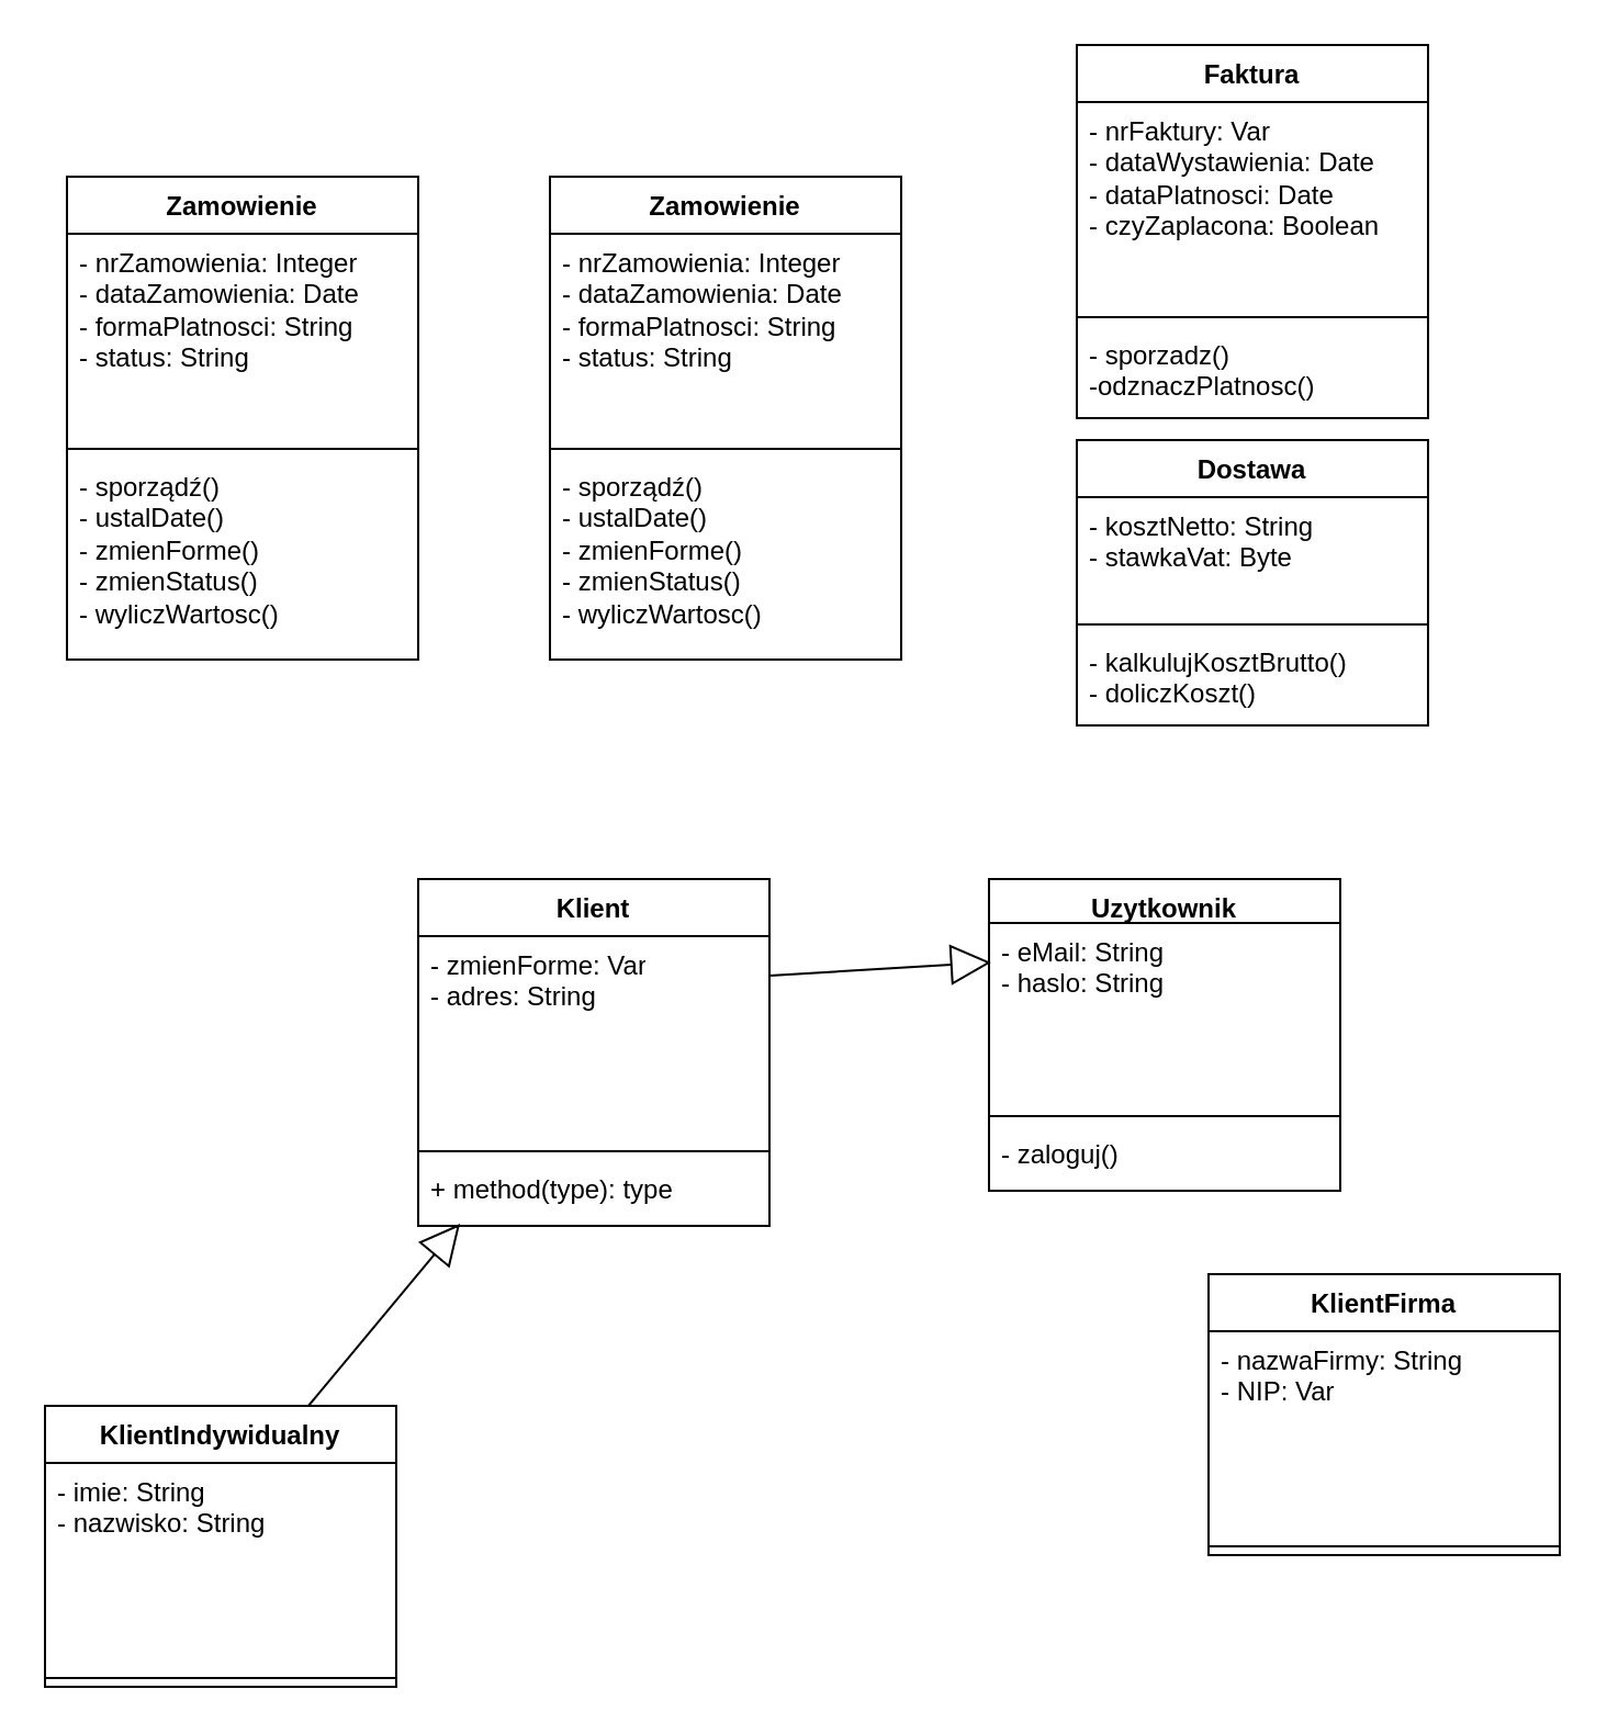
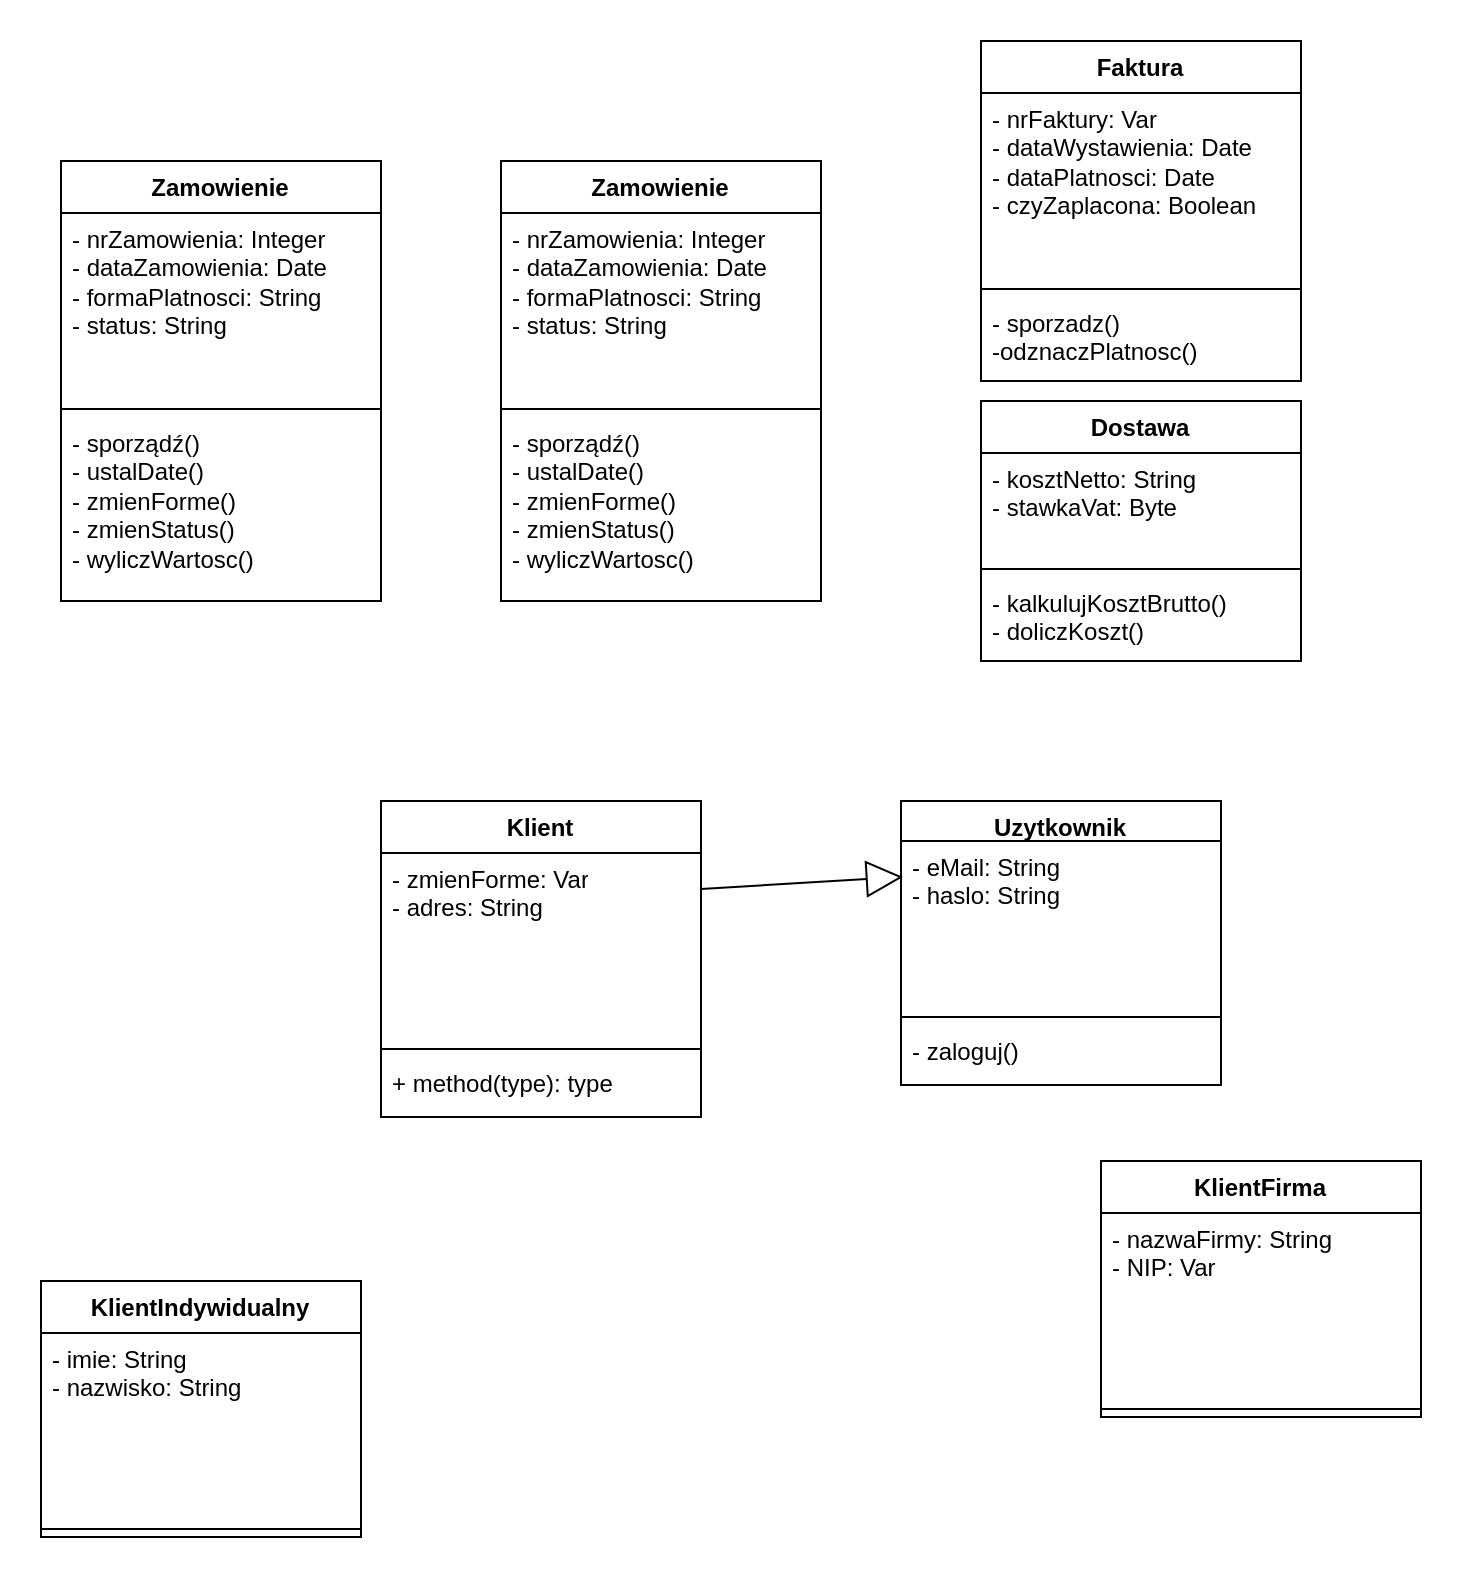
- <mxCell id="12" value="" style="endArrow=block;endSize=16;endFill=0;html=1;rounded=0;exitX=0.75;exitY=0;exitDx=0;exitDy=0;entryX=0.119;entryY=0.967;entryDx=0;entryDy=0;entryPerimeter=0;" edge="1" parent="1" source="6" target="5"><mxGeometry width="160" relative="1" as="geometry"><mxPoint x="240" y="370" as="sourcePoint" /><mxPoint x="400" y="370" as="targetPoint" /></mxGeometry></mxCell>
